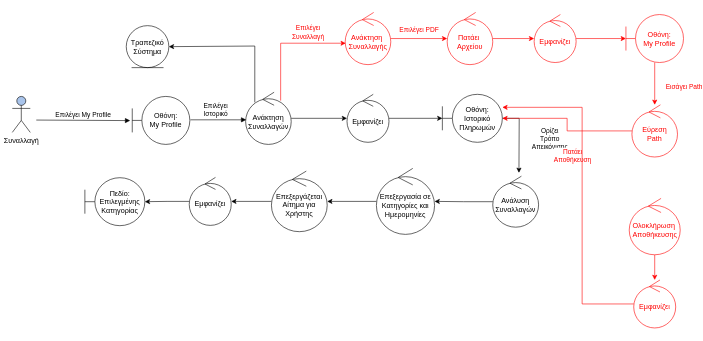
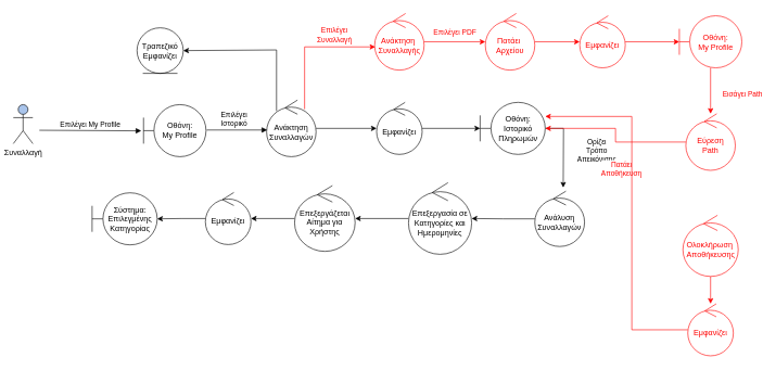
- <mxCell id="12" value="Τραπεζικό Σύστημα" style="ellipse;shape=umlEntity;whiteSpace=wrap;html=1;" parent="1" vertex="1"><mxGeometry x="210" y="42" width="71" height="70" as="geometry" /></mxCell>
+ <mxCell id="12" value="Τραπεζικό Εμφανίζει" style="ellipse;shape=umlEntity;whiteSpace=wrap;html=1;" parent="1" vertex="1"><mxGeometry x="210" y="42" width="71" height="70" as="geometry" /></mxCell>
- <mxCell id="24" value="Πεδίο:&lt;br&gt;Επιλεγμένης Κατηγορίας" style="shape=umlBoundary;whiteSpace=wrap;html=1;" parent="1" vertex="1"><mxGeometry x="141" y="295.5" width="100" height="80" as="geometry" /></mxCell>
+ <mxCell id="24" value="Σύστημα:&lt;br&gt;Επιλεγμένης Κατηγορίας" style="shape=umlBoundary;whiteSpace=wrap;html=1;" parent="1" vertex="1"><mxGeometry x="141" y="295.5" width="100" height="80" as="geometry" /></mxCell>
